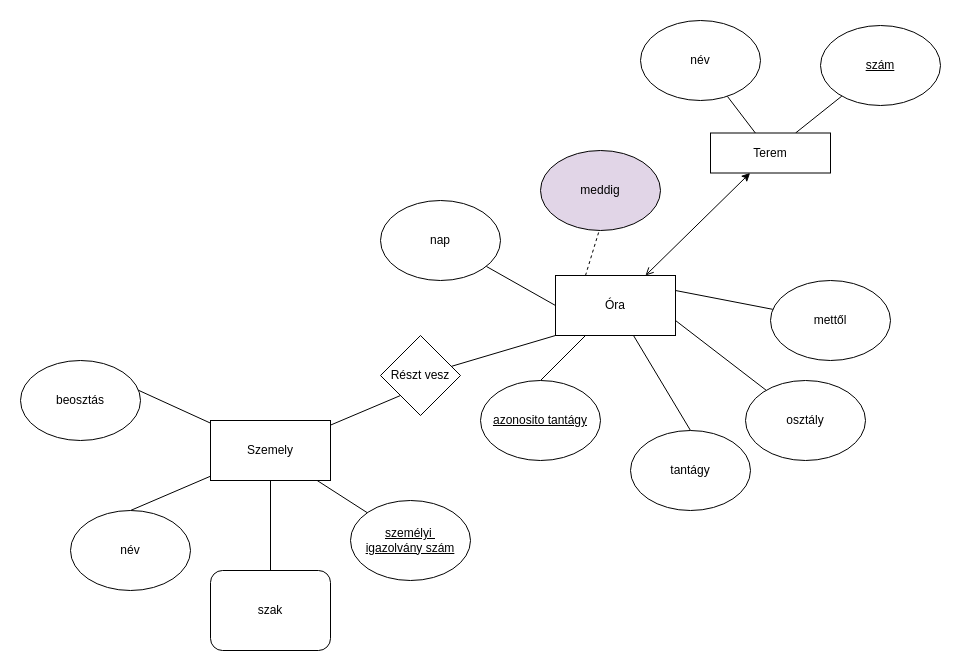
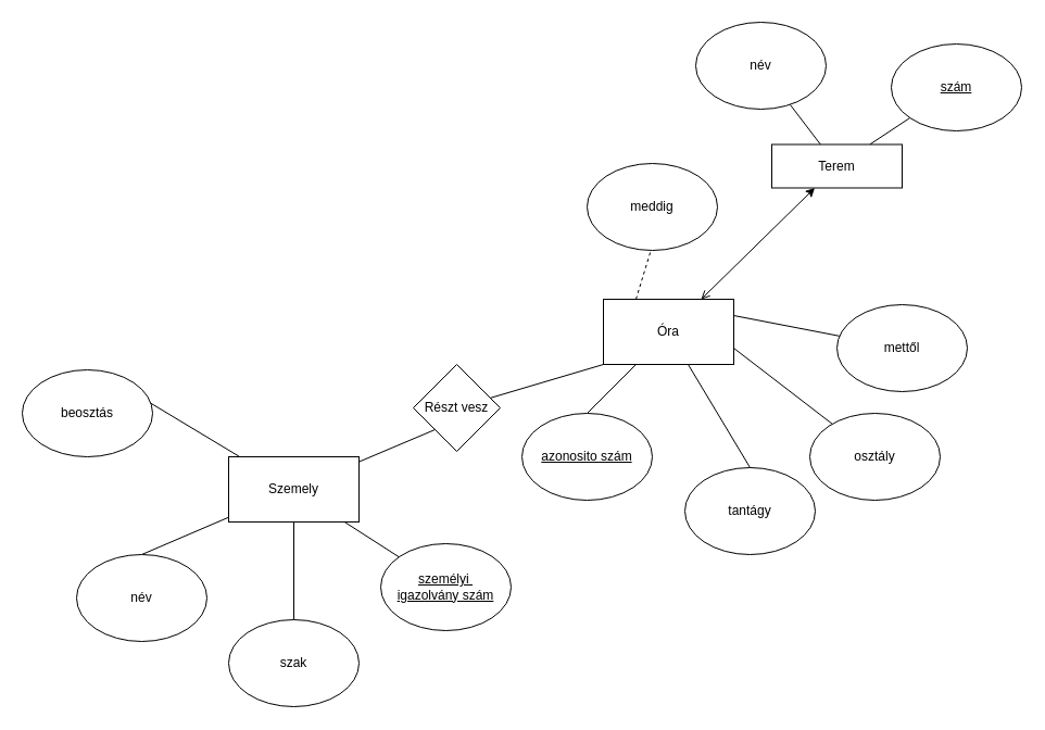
- <mxCell id="19" value="&lt;u&gt;szám&lt;/u&gt;" style="ellipse;whiteSpace=wrap;html=1;" vertex="1" parent="1"><mxGeometry x="820" y="25" width="120" height="80" as="geometry" /></mxCell>
+ <mxCell id="19" value="&lt;u&gt;szám&lt;/u&gt;" style="ellipse;whiteSpace=wrap;html=1;" vertex="1" parent="1"><mxGeometry x="820" y="40" width="120" height="80" as="geometry" /></mxCell>
- <mxCell id="14" value="meddig" style="ellipse;whiteSpace=wrap;html=1;fillColor=#e1d5e7;" vertex="1" parent="1"><mxGeometry x="540" y="150" width="120" height="80" as="geometry" /></mxCell>
+ <mxCell id="14" value="meddig" style="ellipse;whiteSpace=wrap;html=1;" vertex="1" parent="1"><mxGeometry x="540" y="150" width="120" height="80" as="geometry" /></mxCell>
- <mxCell id="32" value="nap" style="ellipse;whiteSpace=wrap;html=1;" vertex="1" parent="1"><mxGeometry x="380" y="200" width="120" height="80" as="geometry" /></mxCell>
- <mxCell id="31" style="rounded=0;orthogonalLoop=1;jettySize=auto;html=1;entryX=0;entryY=0.5;entryDx=0;entryDy=0;endArrow=none;endFill=0;" edge="1" parent="1" source="32" target="12"><mxGeometry relative="1" as="geometry" /></mxCell>
- <mxCell id="28" value="beosztás" style="ellipse;whiteSpace=wrap;html=1;" vertex="1" parent="1"><mxGeometry x="20" y="360" width="120" height="80" as="geometry" /></mxCell>
+ <mxCell id="28" value="beosztás" style="ellipse;whiteSpace=wrap;html=1;" vertex="1" parent="1"><mxGeometry x="20" y="340" width="120" height="80" as="geometry" /></mxCell>
- <mxCell id="25" value="&lt;u&gt;azonosito tantágy&lt;/u&gt;" style="ellipse;whiteSpace=wrap;html=1;" vertex="1" parent="1"><mxGeometry x="480" y="380" width="120" height="80" as="geometry" /></mxCell>
+ <mxCell id="25" value="&lt;u&gt;azonosito szám&lt;/u&gt;" style="ellipse;whiteSpace=wrap;html=1;" vertex="1" parent="1"><mxGeometry x="480" y="380" width="120" height="80" as="geometry" /></mxCell>
- <mxCell id="16" value="szak" style="whiteSpace=wrap;html=1;rounded=1;" vertex="1" parent="1"><mxGeometry x="210" y="570" width="120" height="80" as="geometry" /></mxCell>
+ <mxCell id="16" value="szak" style="ellipse;whiteSpace=wrap;html=1;" vertex="1" parent="1"><mxGeometry x="210" y="570" width="120" height="80" as="geometry" /></mxCell>
